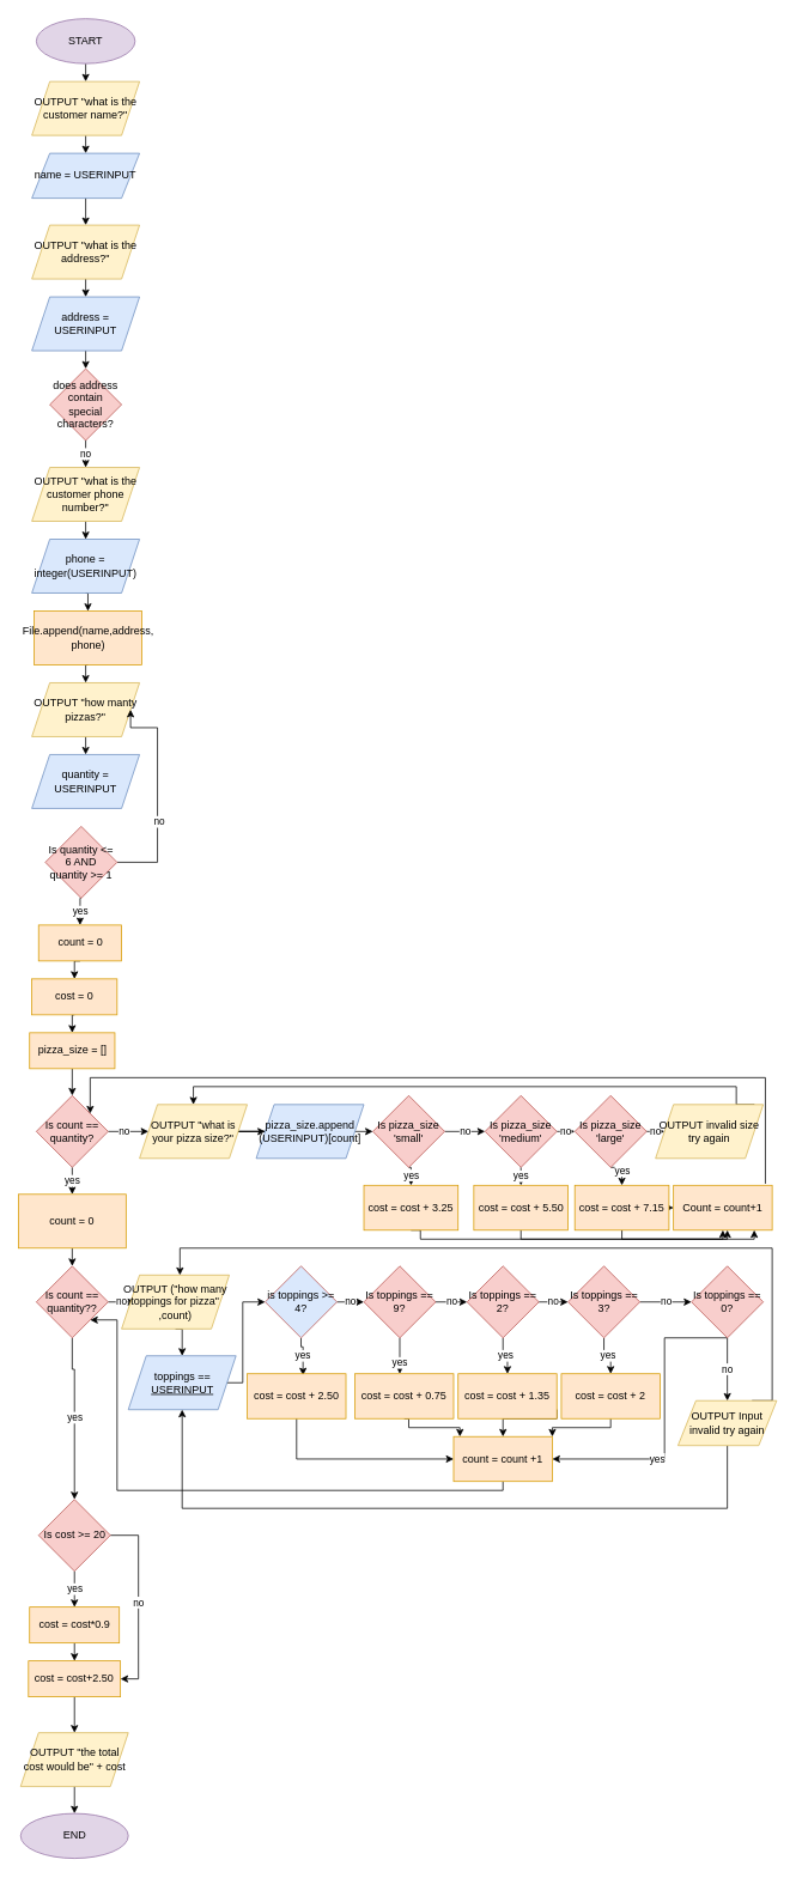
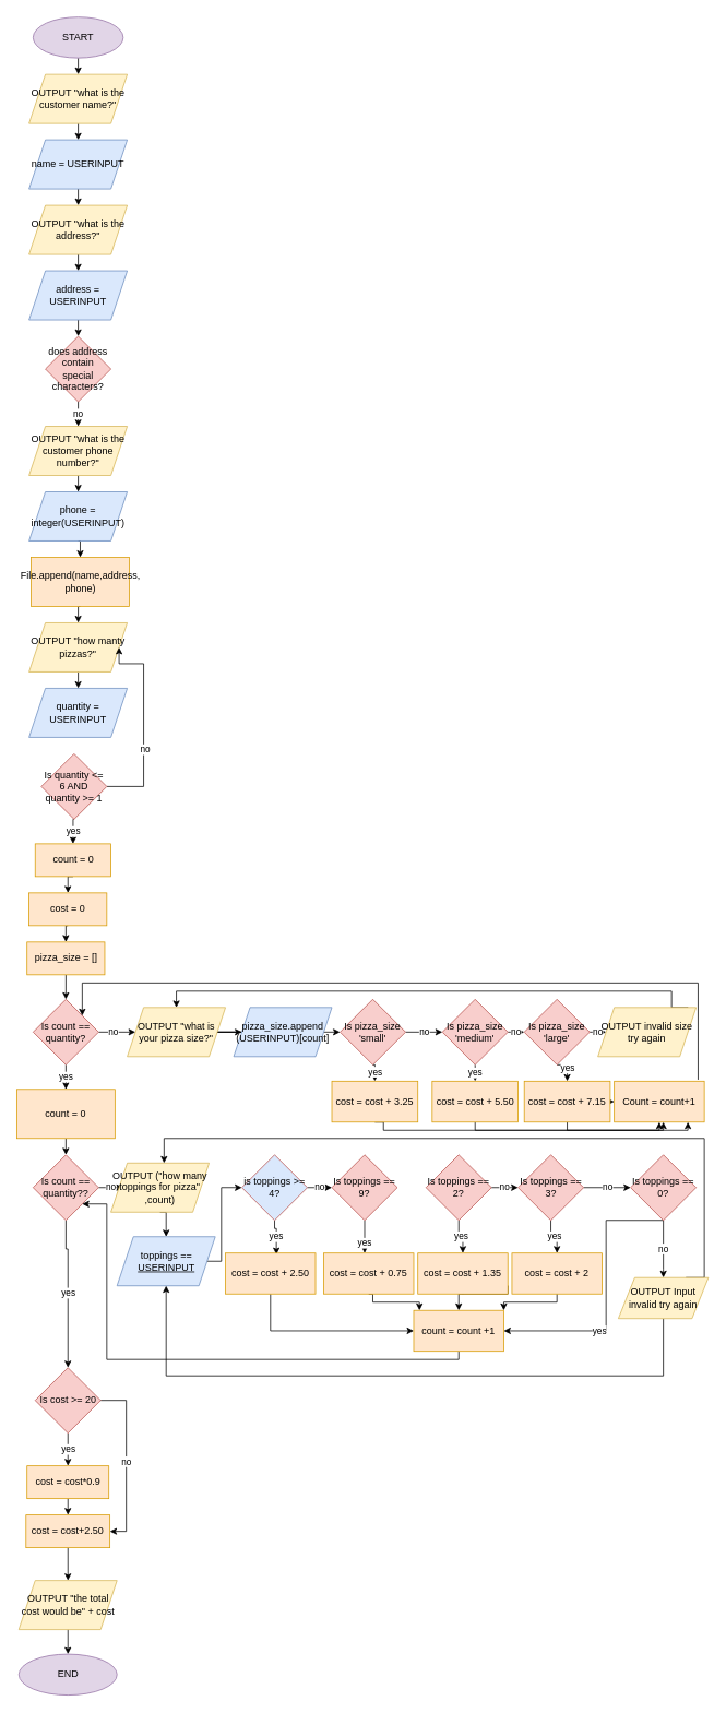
- <mxCell id="7" value="name = USERINPUT" style="shape=parallelogram;perimeter=parallelogramPerimeter;whiteSpace=wrap;html=1;fixedSize=1;fillColor=#dae8fc;strokeColor=#6c8ebf;" parent="1" vertex="1"><mxGeometry x="35" y="170" width="120" height="50" as="geometry" /></mxCell>
+ <mxCell id="7" value="name = USERINPUT" style="shape=parallelogram;perimeter=parallelogramPerimeter;whiteSpace=wrap;html=1;fixedSize=1;fillColor=#dae8fc;strokeColor=#6c8ebf;" parent="1" vertex="1"><mxGeometry x="35" y="170" width="120" height="60" as="geometry" /></mxCell>
- <mxCell id="52" value="no" style="edgeStyle=orthogonalEdgeStyle;rounded=0;orthogonalLoop=1;jettySize=auto;html=1;exitX=1;exitY=0.5;exitDx=0;exitDy=0;entryX=0;entryY=0.5;entryDx=0;entryDy=0;" parent="1" source="54" target="57" edge="1"><mxGeometry relative="1" as="geometry" /></mxCell>
